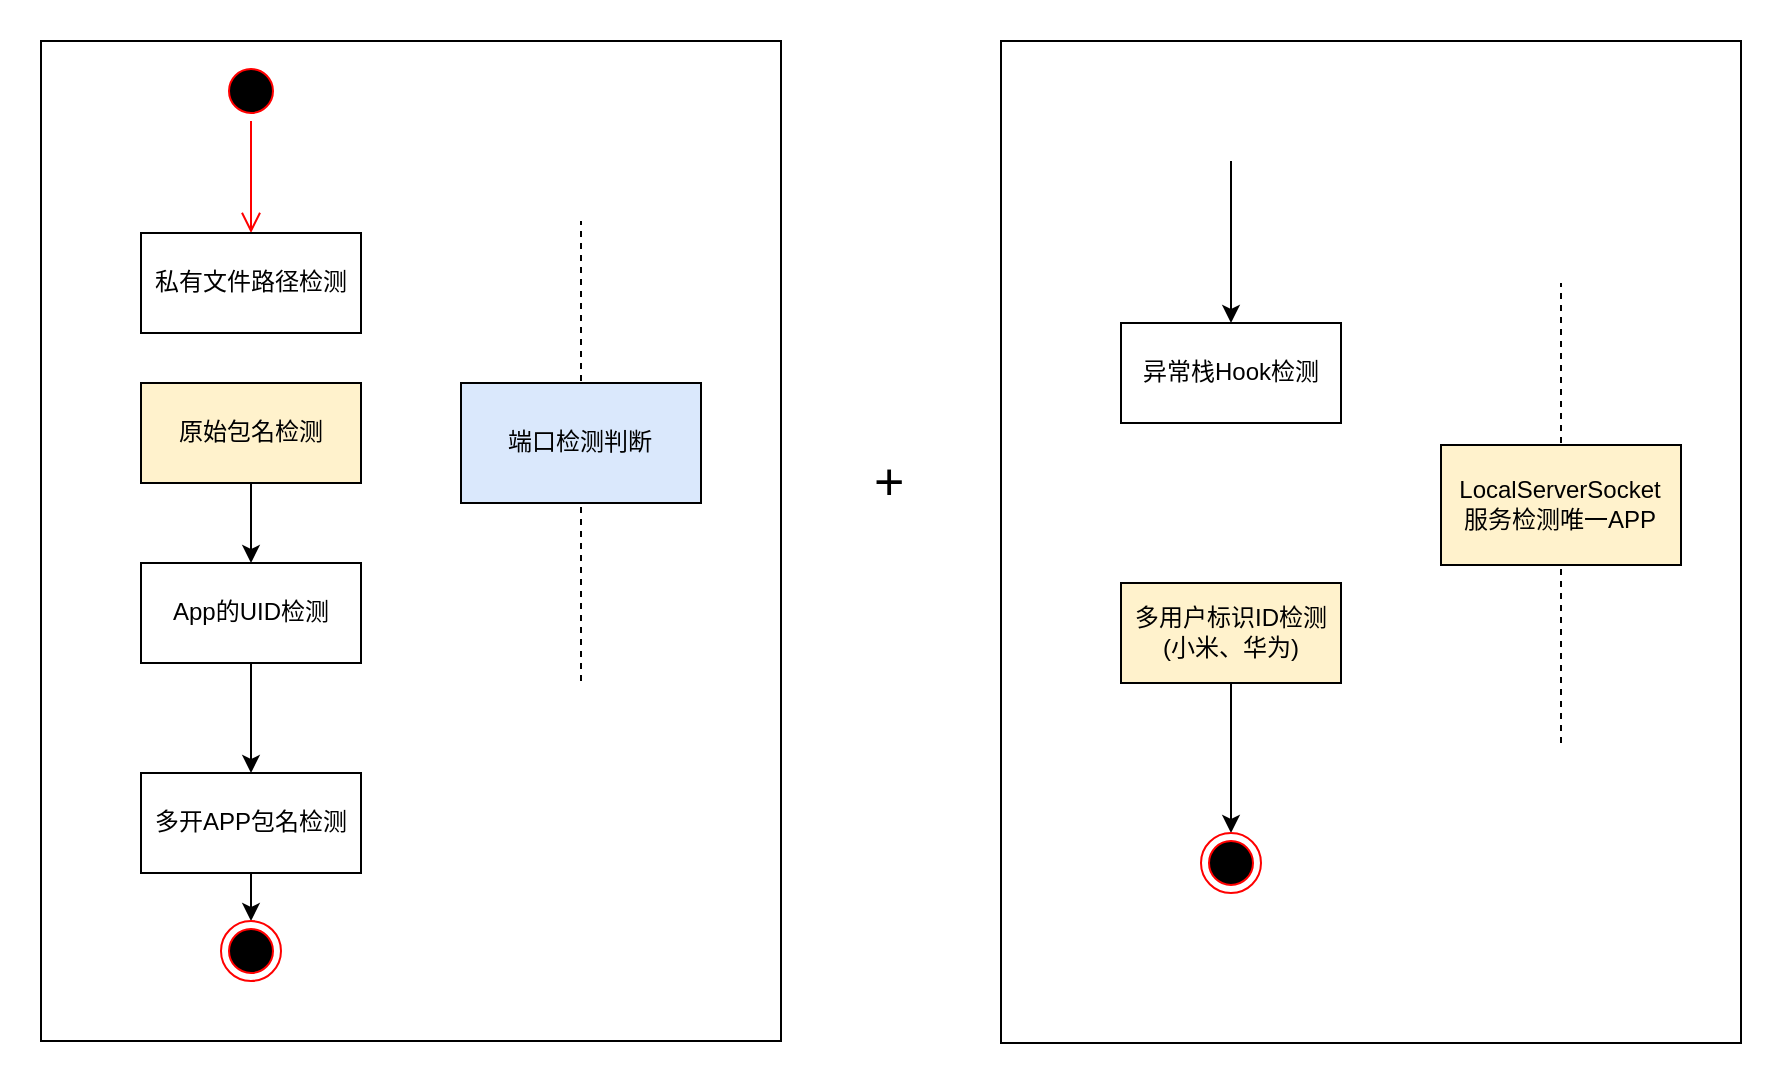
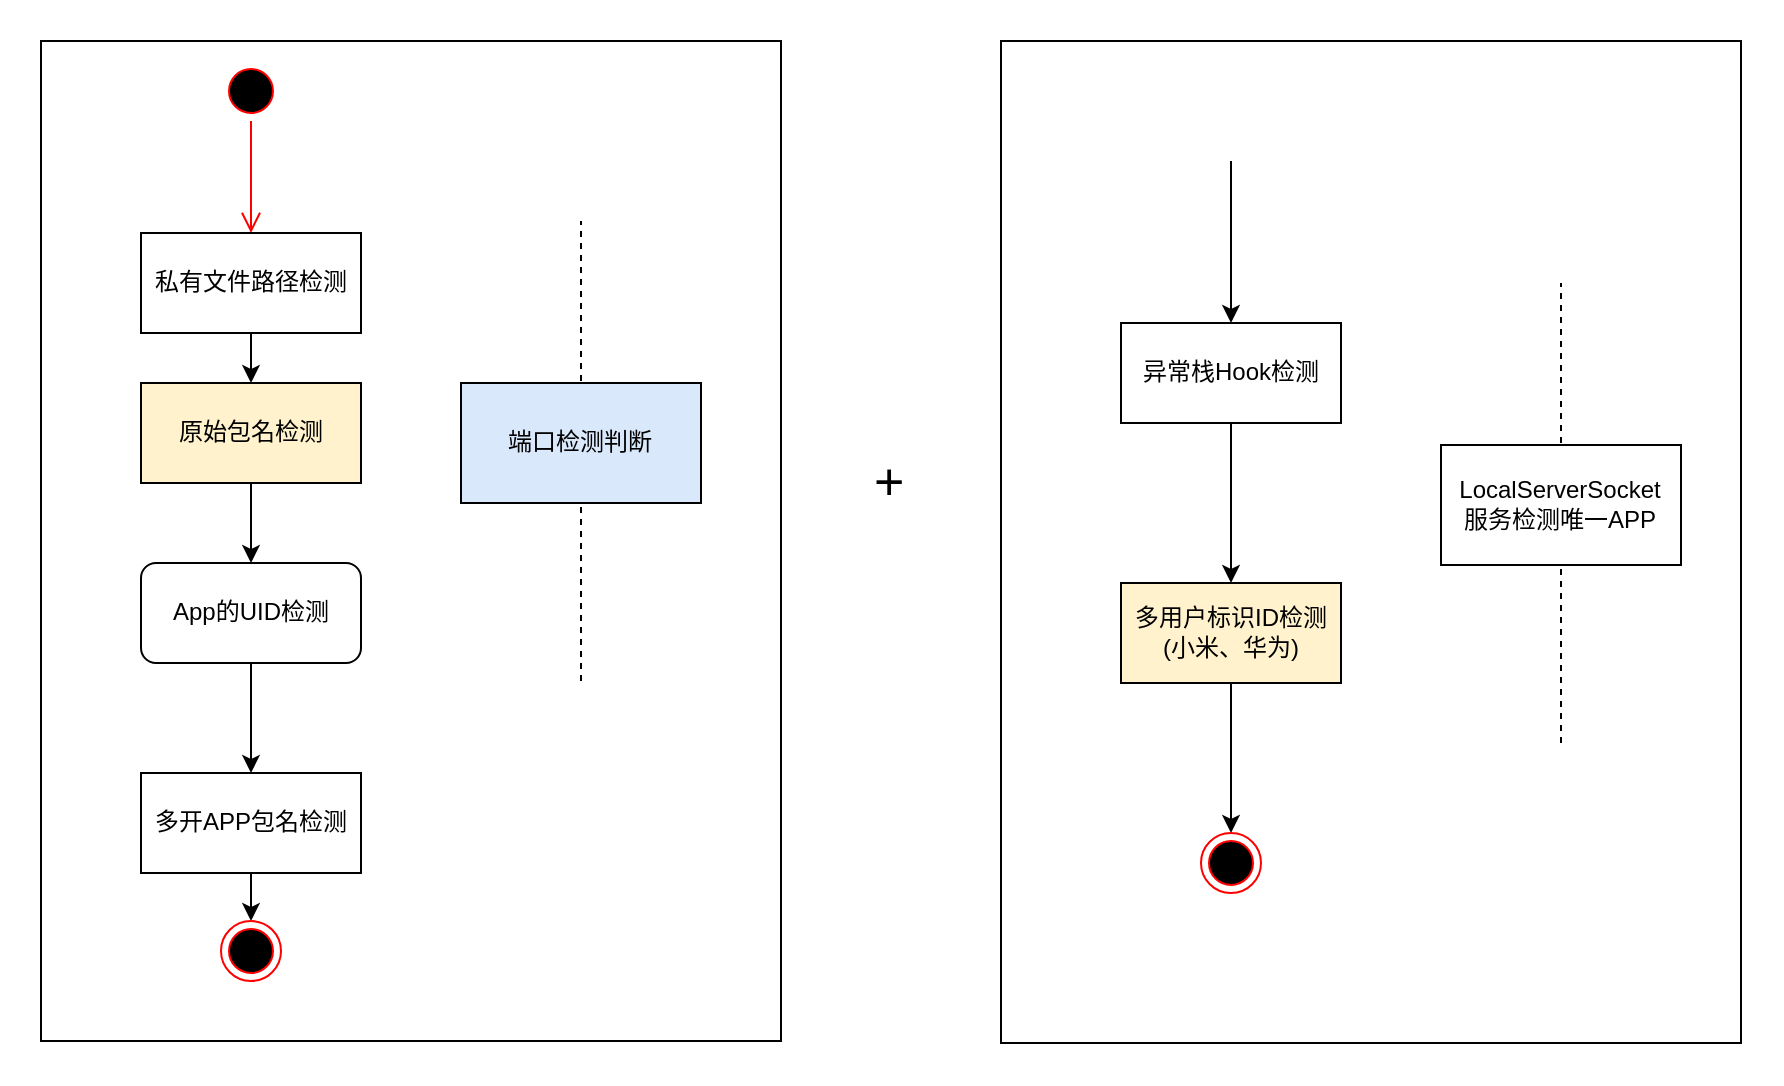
+ <mxCell id="5" value="" style="edgeStyle=orthogonalEdgeStyle;rounded=0;orthogonalLoop=1;jettySize=auto;html=1;" edge="1" parent="1" source="6" target="8"><mxGeometry relative="1" as="geometry" /></mxCell>
+ <mxCell id="19" value="" style="edgeStyle=orthogonalEdgeStyle;rounded=0;orthogonalLoop=1;jettySize=auto;html=1;fontSize=26;" edge="1" parent="1" source="20" target="22"><mxGeometry relative="1" as="geometry" /></mxCell>
- <mxCell id="25" value="LocalServerSocket&lt;br&gt;服务检测唯一APP" style="rounded=0;whiteSpace=wrap;html=1;fillColor=#fff2cc;" vertex="1" parent="1"><mxGeometry x="720" y="222" width="120" height="60" as="geometry" /></mxCell>
+ <mxCell id="25" value="LocalServerSocket&lt;br&gt;服务检测唯一APP" style="rounded=0;whiteSpace=wrap;html=1;" vertex="1" parent="1"><mxGeometry x="720" y="222" width="120" height="60" as="geometry" /></mxCell>
- <mxCell id="10" value="App的UID检测" style="html=1;" vertex="1" parent="1"><mxGeometry x="70" y="281" width="110" height="50" as="geometry" /></mxCell>
+ <mxCell id="10" value="App的UID检测" style="html=1;rounded=1;" vertex="1" parent="1"><mxGeometry x="70" y="281" width="110" height="50" as="geometry" /></mxCell>
